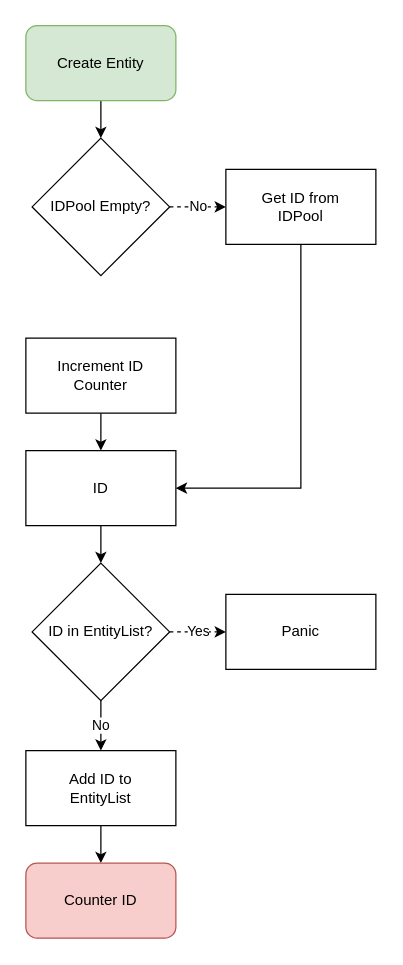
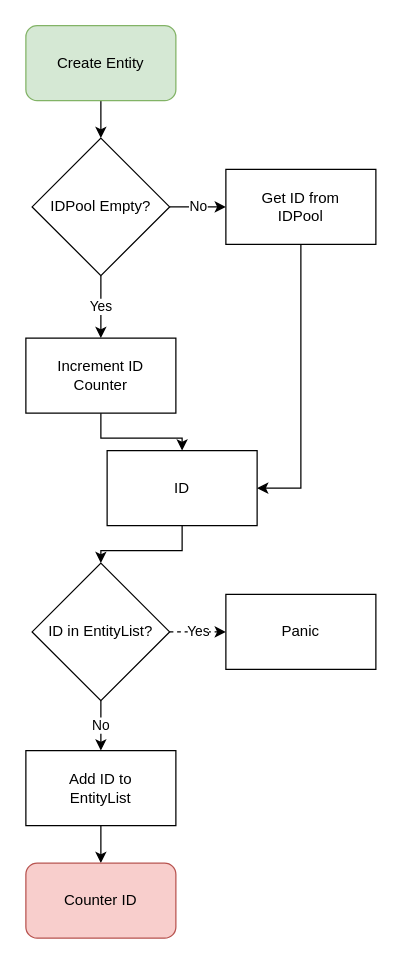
- <mxCell id="5" value="No" style="edgeStyle=orthogonalEdgeStyle;rounded=0;orthogonalLoop=1;jettySize=auto;html=1;exitX=1;exitY=0.5;exitDx=0;exitDy=0;entryX=0;entryY=0.5;entryDx=0;entryDy=0;dashed=1;" edge="1" parent="1" source="6" target="10"><mxGeometry relative="1" as="geometry" /></mxCell>
+ <mxCell id="5" value="No" style="edgeStyle=orthogonalEdgeStyle;rounded=0;orthogonalLoop=1;jettySize=auto;html=1;exitX=1;exitY=0.5;exitDx=0;exitDy=0;entryX=0;entryY=0.5;entryDx=0;entryDy=0;" edge="1" parent="1" source="6" target="10"><mxGeometry relative="1" as="geometry" /></mxCell>
+ <mxCell id="4" value="Yes" style="edgeStyle=orthogonalEdgeStyle;rounded=0;orthogonalLoop=1;jettySize=auto;html=1;exitX=0.5;exitY=1;exitDx=0;exitDy=0;entryX=0.5;entryY=0;entryDx=0;entryDy=0;" edge="1" parent="1" source="6" target="8"><mxGeometry relative="1" as="geometry" /></mxCell>
- <mxCell id="12" value="ID" style="rounded=0;whiteSpace=wrap;html=1;" vertex="1" parent="1"><mxGeometry x="20" y="360" width="120" height="60" as="geometry" /></mxCell>
+ <mxCell id="12" value="ID" style="rounded=0;whiteSpace=wrap;html=1;" vertex="1" parent="1"><mxGeometry x="85" y="360" width="120" height="60" as="geometry" /></mxCell>
